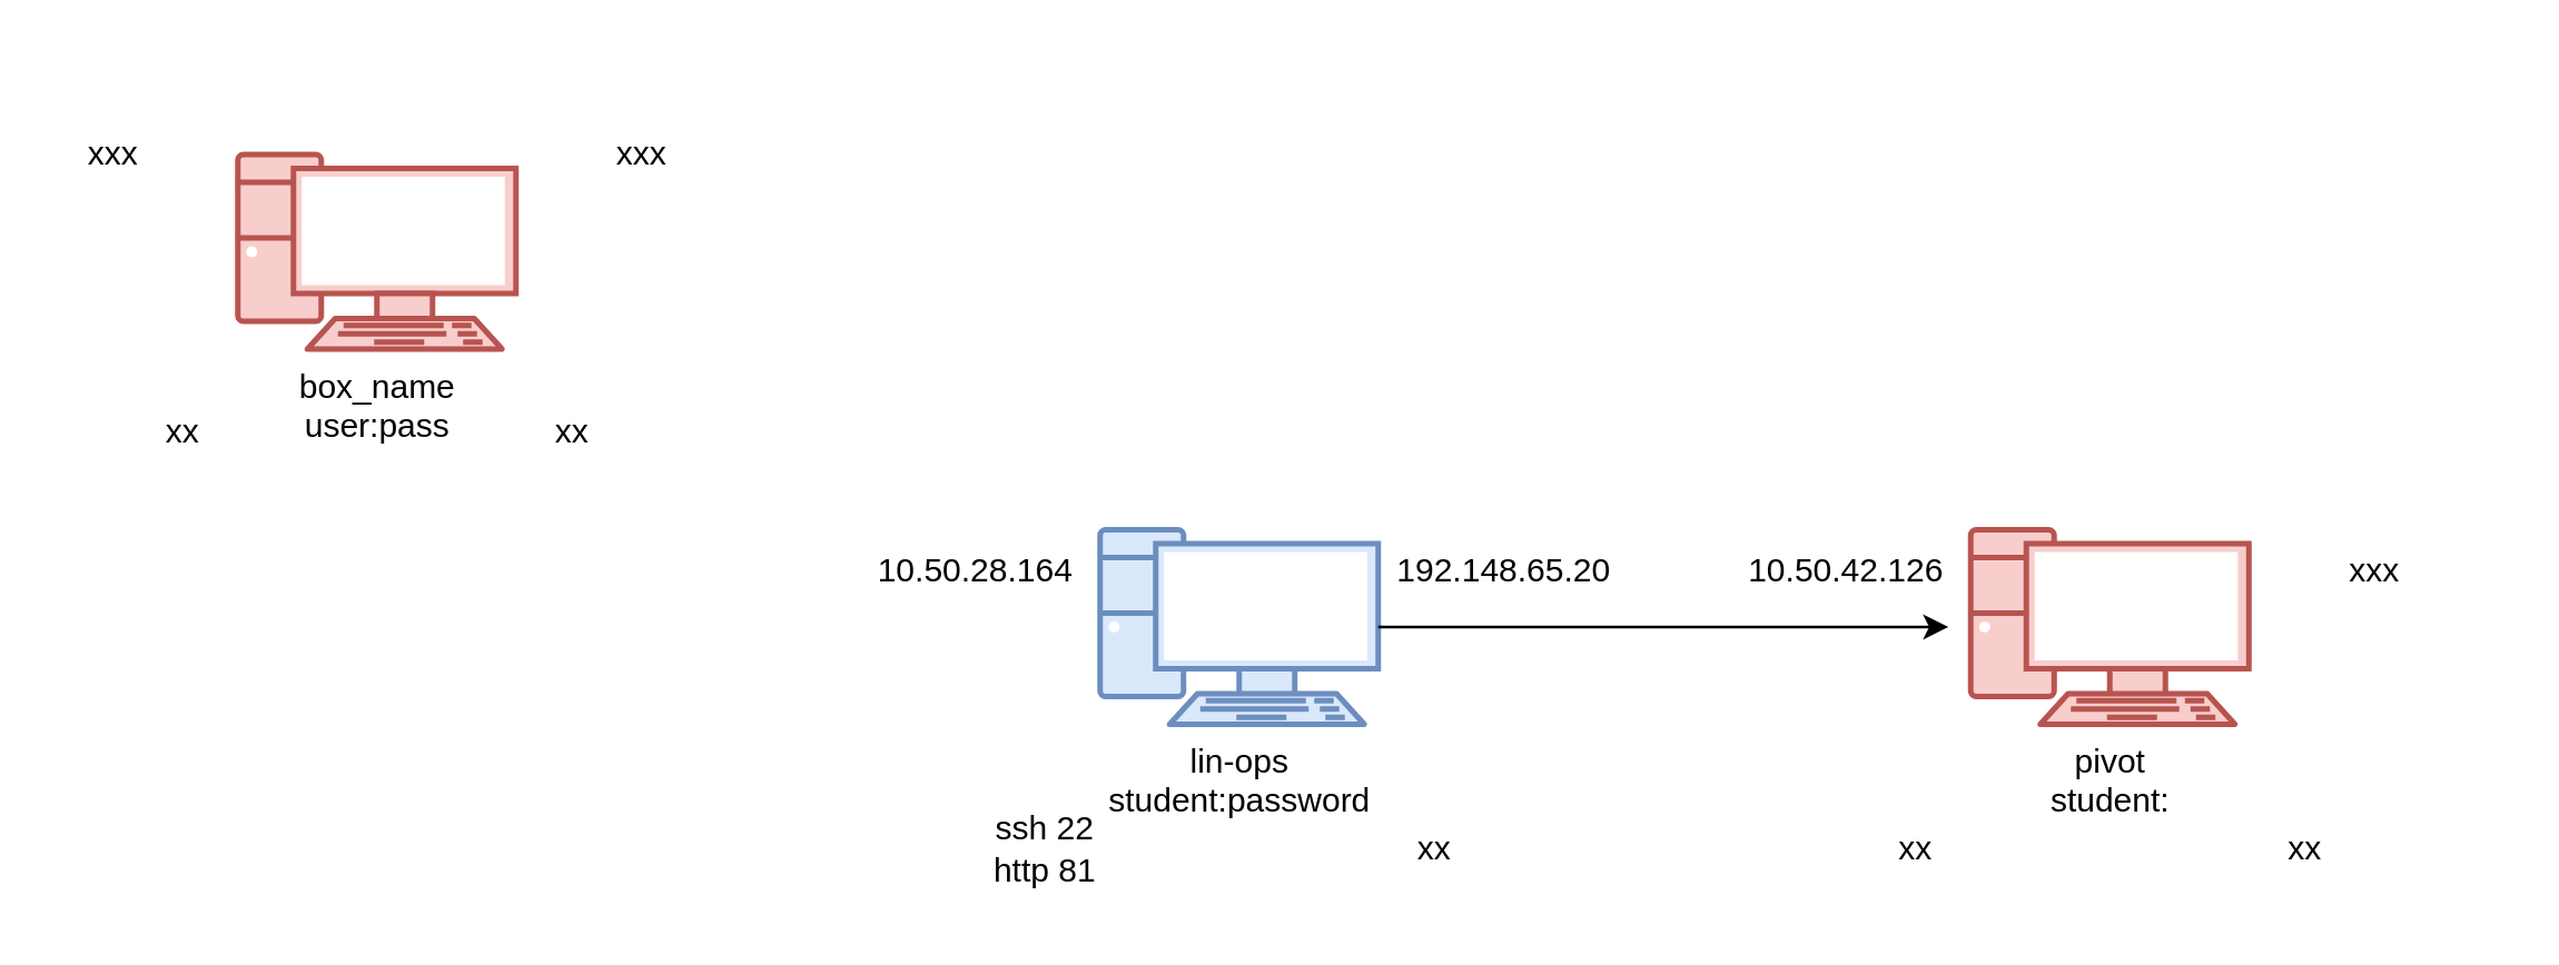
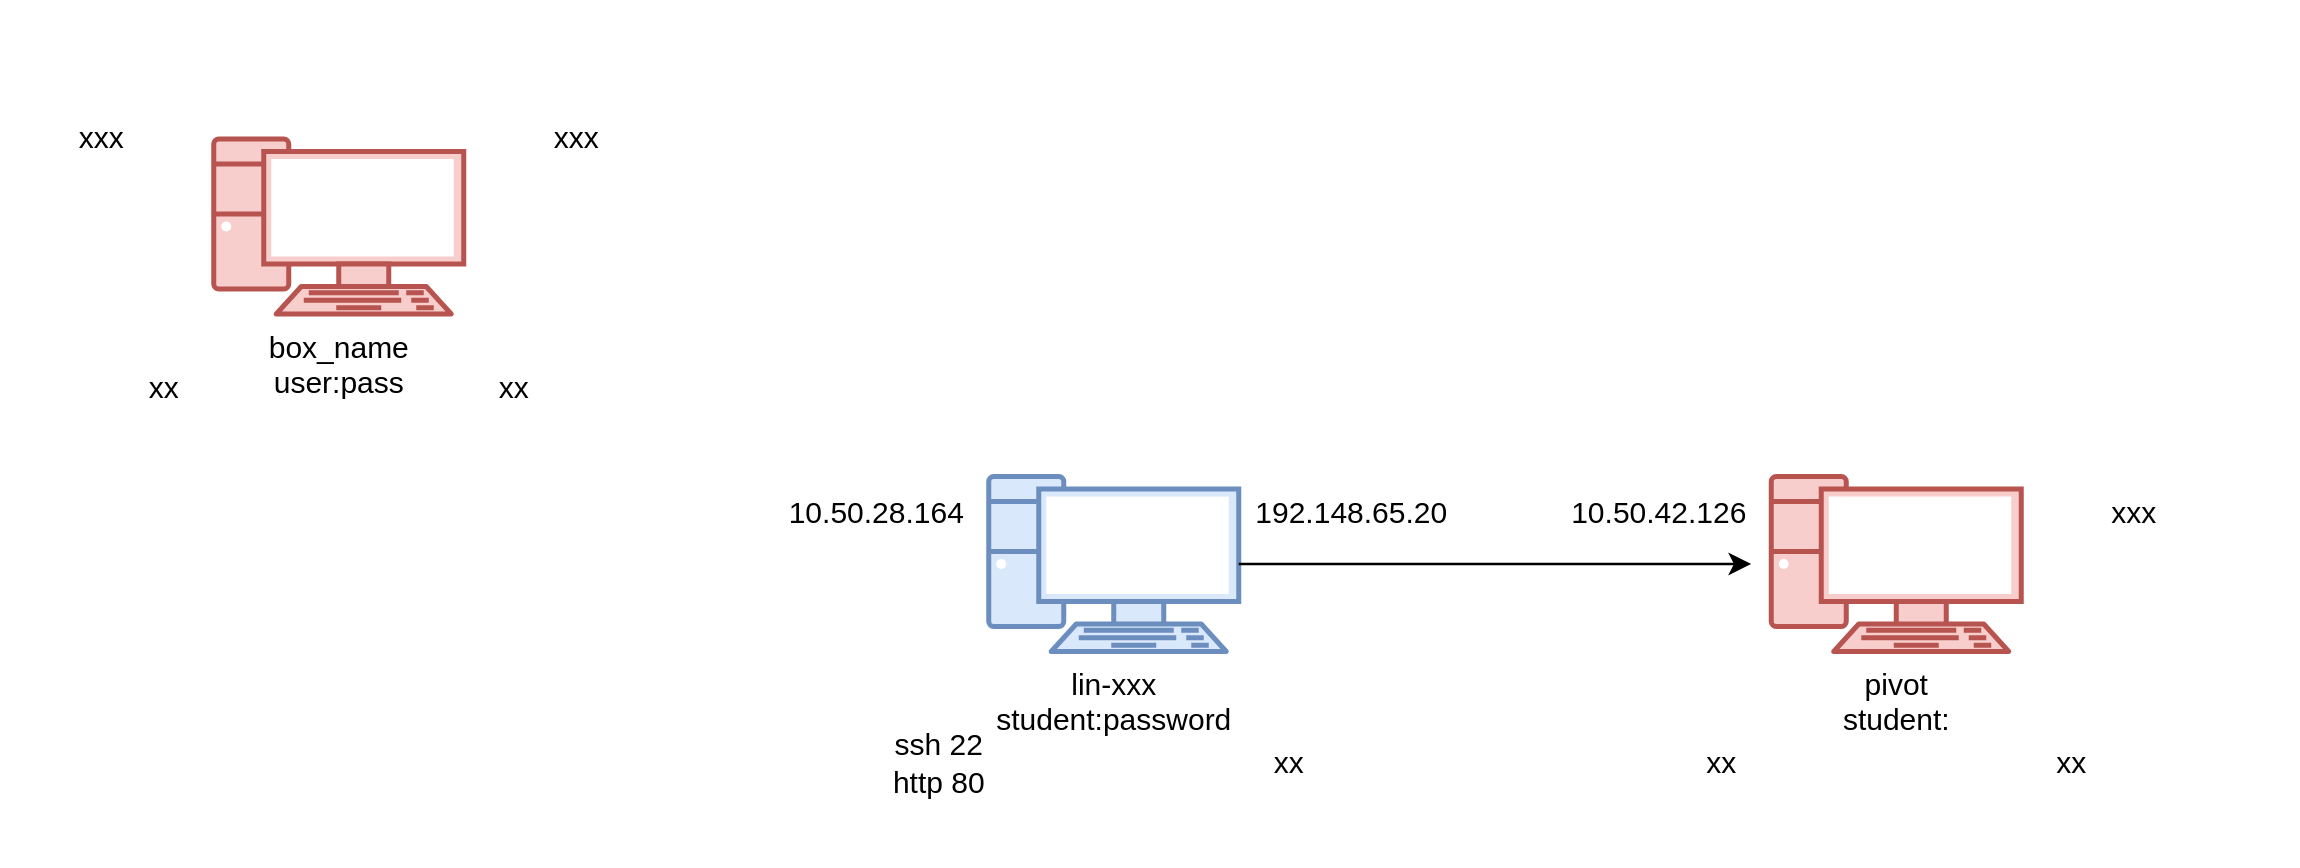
- <mxCell id="11" value="lin-ops&lt;div&gt;student:password&lt;/div&gt;" style="verticalAlign=top;verticalLabelPosition=bottom;labelPosition=center;align=center;html=1;outlineConnect=0;fillColor=#dae8fc;strokeColor=#6c8ebf;gradientDirection=north;strokeWidth=2;shape=mxgraph.networks.pc;" vertex="1" parent="10"><mxGeometry x="35" width="100" height="70" as="geometry" /></mxCell>
+ <mxCell id="11" value="lin-xxx&lt;div&gt;student:password&lt;/div&gt;" style="verticalAlign=top;verticalLabelPosition=bottom;labelPosition=center;align=center;html=1;outlineConnect=0;fillColor=#dae8fc;strokeColor=#6c8ebf;gradientDirection=north;strokeWidth=2;shape=mxgraph.networks.pc;" vertex="1" parent="10"><mxGeometry x="35" width="100" height="70" as="geometry" /></mxCell>
- <mxCell id="12" value="ssh 22&lt;div&gt;http 81&lt;/div&gt;" style="text;html=1;align=center;verticalAlign=middle;resizable=0;points=[];autosize=1;strokeColor=none;fillColor=none;" vertex="1" parent="10"><mxGeometry x="-15" y="95" width="60" height="40" as="geometry" /></mxCell>
+ <mxCell id="12" value="ssh 22&lt;div&gt;http 80&lt;/div&gt;" style="text;html=1;align=center;verticalAlign=middle;resizable=0;points=[];autosize=1;strokeColor=none;fillColor=none;" vertex="1" parent="10"><mxGeometry x="-15" y="95" width="60" height="40" as="geometry" /></mxCell>
